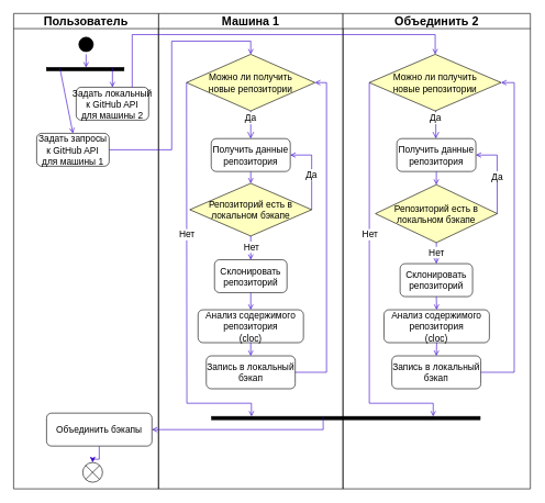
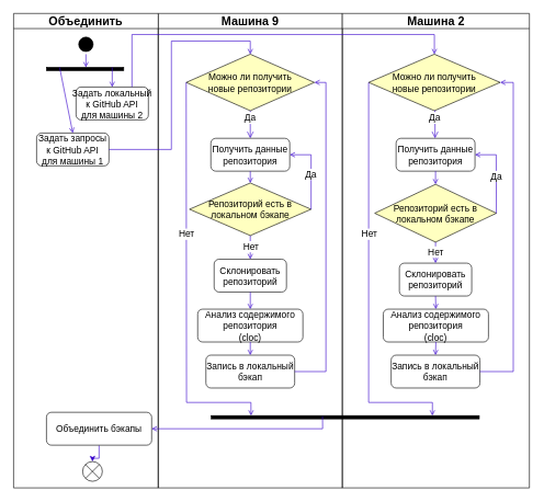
- <mxCell id="39" value="Пользователь" style="swimlane;whiteSpace=wrap;startSize=23;fontSize=18;" parent="1" vertex="1"><mxGeometry x="20" y="20" width="220" height="722" as="geometry" /></mxCell>
+ <mxCell id="39" value="Объединить" style="swimlane;whiteSpace=wrap;startSize=23;fontSize=18;" parent="1" vertex="1"><mxGeometry x="20" y="20" width="220" height="722" as="geometry" /></mxCell>
- <mxCell id="2" value="Машина 1" style="swimlane;whiteSpace=wrap;startSize=23;fontSize=18;" parent="1" vertex="1"><mxGeometry x="240" y="20" width="280" height="722" as="geometry" /></mxCell>
+ <mxCell id="2" value="Машина 9" style="swimlane;whiteSpace=wrap;startSize=23;fontSize=18;" parent="1" vertex="1"><mxGeometry x="240" y="20" width="280" height="722" as="geometry" /></mxCell>
- <mxCell id="20" value="Объединить 2" style="swimlane;whiteSpace=wrap;fontSize=18;" parent="1" vertex="1"><mxGeometry x="520" y="20" width="284.5" height="722" as="geometry" /></mxCell>
+ <mxCell id="20" value="Машина 2" style="swimlane;whiteSpace=wrap;fontSize=18;" parent="1" vertex="1"><mxGeometry x="520" y="20" width="284.5" height="722" as="geometry" /></mxCell>
